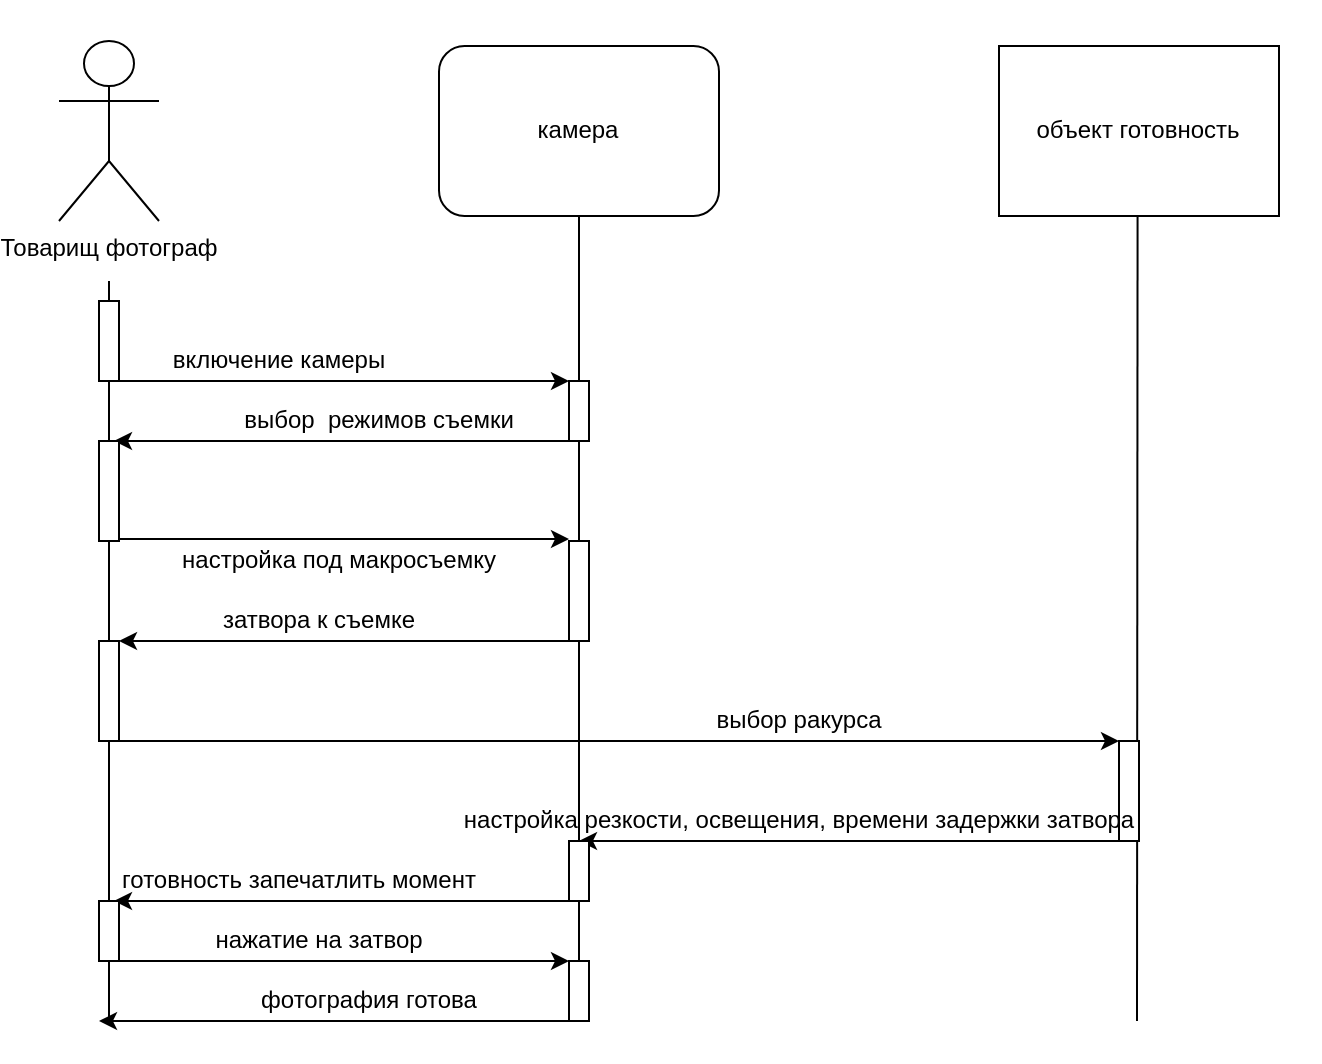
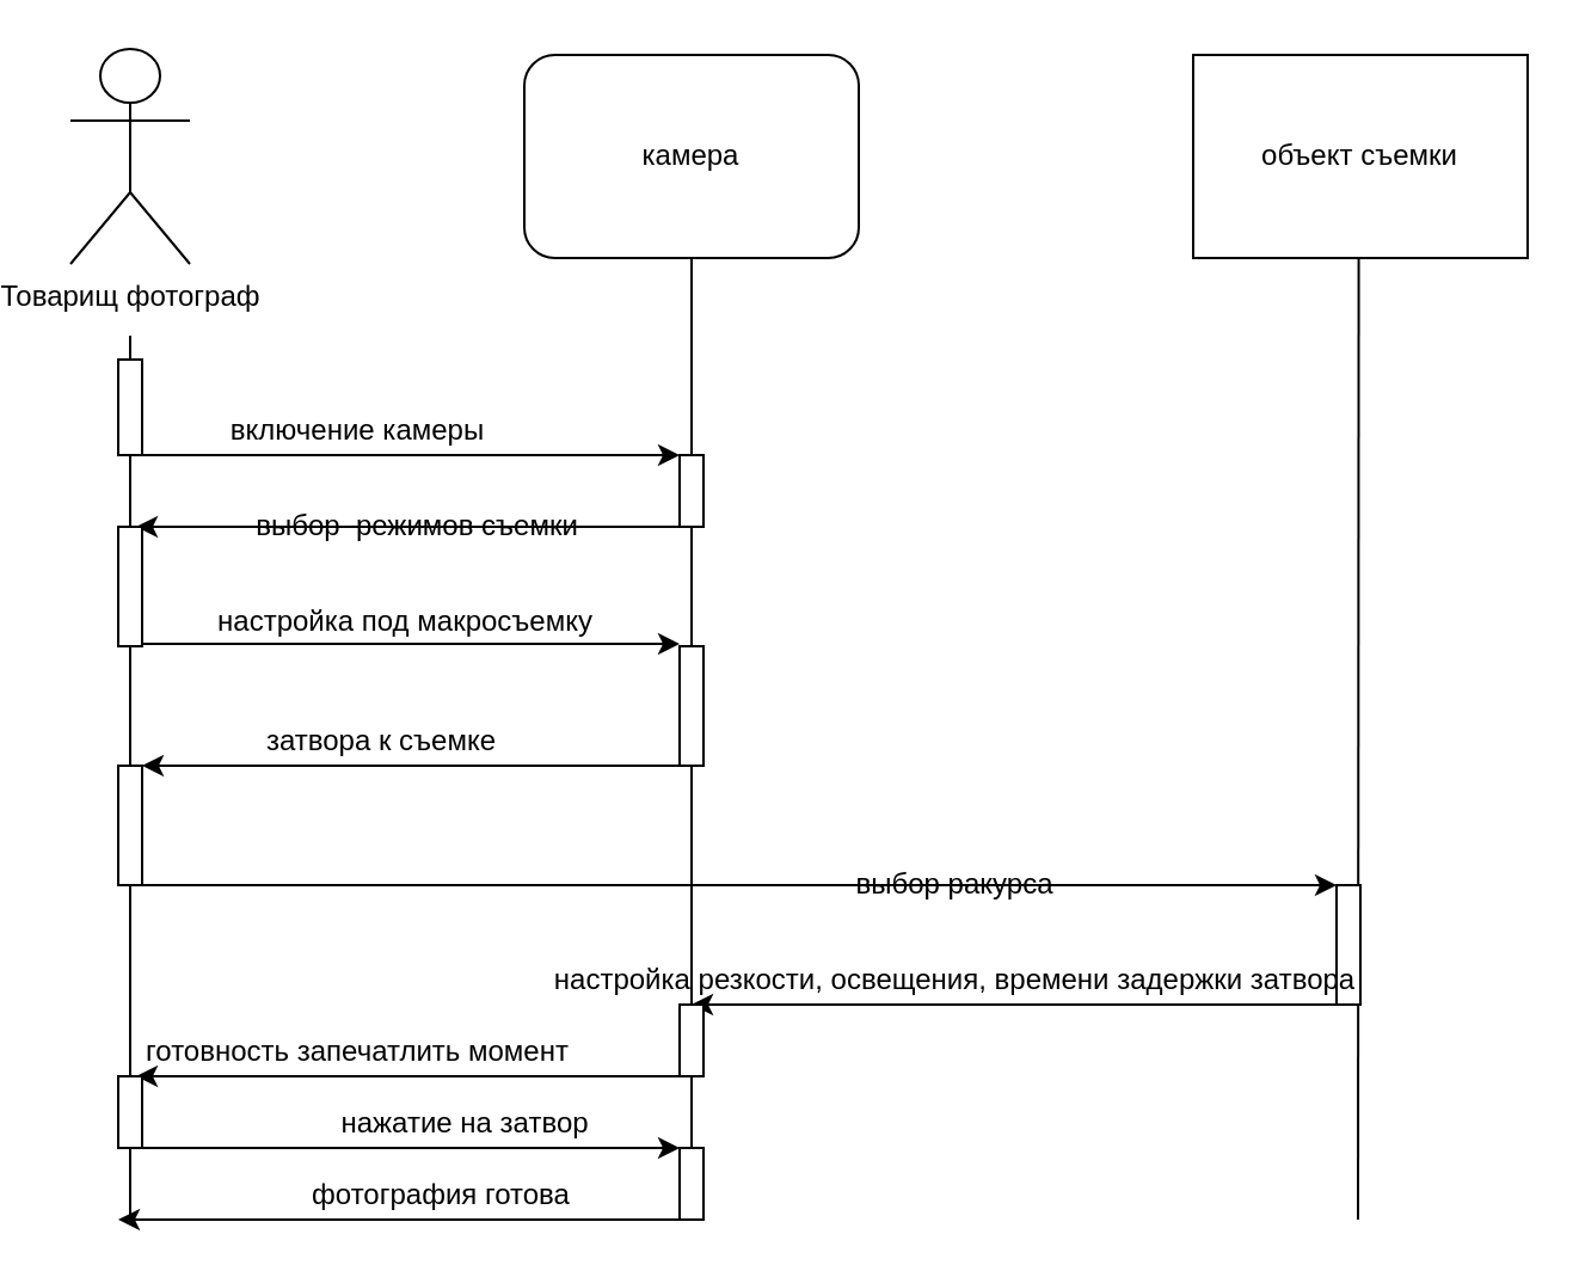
- <mxCell id="4" value="объект готовность" style="rounded=0;whiteSpace=wrap;html=1;" vertex="1" parent="1"><mxGeometry x="490" y="22.5" width="140" height="85" as="geometry" /></mxCell>
+ <mxCell id="4" value="объект съемки" style="rounded=0;whiteSpace=wrap;html=1;" vertex="1" parent="1"><mxGeometry x="490" y="22.5" width="140" height="85" as="geometry" /></mxCell>
- <mxCell id="10" value="включение камеры" style="text;html=1;align=center;verticalAlign=middle;resizable=0;points=[];autosize=1;strokeColor=none;fillColor=none;" vertex="1" parent="1"><mxGeometry x="70" y="170" width="120" height="20" as="geometry" /></mxCell>
+ <mxCell id="10" value="включение камеры" style="text;html=1;align=center;verticalAlign=middle;resizable=0;points=[];autosize=1;strokeColor=none;fillColor=none;" vertex="1" parent="1"><mxGeometry x="80" y="170" width="120" height="20" as="geometry" /></mxCell>
- <mxCell id="13" value="выбор&amp;nbsp; режимов съемки" style="text;html=1;align=center;verticalAlign=middle;resizable=0;points=[];autosize=1;strokeColor=none;fillColor=none;" vertex="1" parent="1"><mxGeometry x="105" y="200" width="150" height="20" as="geometry" /></mxCell>
+ <mxCell id="13" value="выбор&amp;nbsp; режимов съемки" style="text;html=1;align=center;verticalAlign=middle;resizable=0;points=[];autosize=1;strokeColor=none;fillColor=none;" vertex="1" parent="1"><mxGeometry x="90" y="210" width="150" height="20" as="geometry" /></mxCell>
- <mxCell id="16" value="настройка под макросъемку" style="text;html=1;align=center;verticalAlign=middle;resizable=0;points=[];autosize=1;strokeColor=none;fillColor=none;" vertex="1" parent="1"><mxGeometry x="75" y="270" width="170" height="20" as="geometry" /></mxCell>
+ <mxCell id="16" value="настройка под макросъемку" style="text;html=1;align=center;verticalAlign=middle;resizable=0;points=[];autosize=1;strokeColor=none;fillColor=none;" vertex="1" parent="1"><mxGeometry x="75" y="250" width="170" height="20" as="geometry" /></mxCell>
- <mxCell id="23" value="выбор ракурса" style="text;html=1;align=center;verticalAlign=middle;resizable=0;points=[];autosize=1;strokeColor=none;fillColor=none;" vertex="1" parent="1"><mxGeometry x="340" y="350" width="100" height="20" as="geometry" /></mxCell>
+ <mxCell id="23" value="выбор ракурса" style="text;html=1;align=center;verticalAlign=middle;resizable=0;points=[];autosize=1;strokeColor=none;fillColor=none;" vertex="1" parent="1"><mxGeometry x="340" y="360" width="100" height="20" as="geometry" /></mxCell>
- <mxCell id="31" value="нажатие на затвор" style="text;html=1;align=center;verticalAlign=middle;resizable=0;points=[];autosize=1;strokeColor=none;fillColor=none;" vertex="1" parent="1"><mxGeometry x="90" y="460" width="120" height="20" as="geometry" /></mxCell>
+ <mxCell id="31" value="нажатие на затвор" style="text;html=1;align=center;verticalAlign=middle;resizable=0;points=[];autosize=1;strokeColor=none;fillColor=none;" vertex="1" parent="1"><mxGeometry x="125" y="460" width="120" height="20" as="geometry" /></mxCell>
